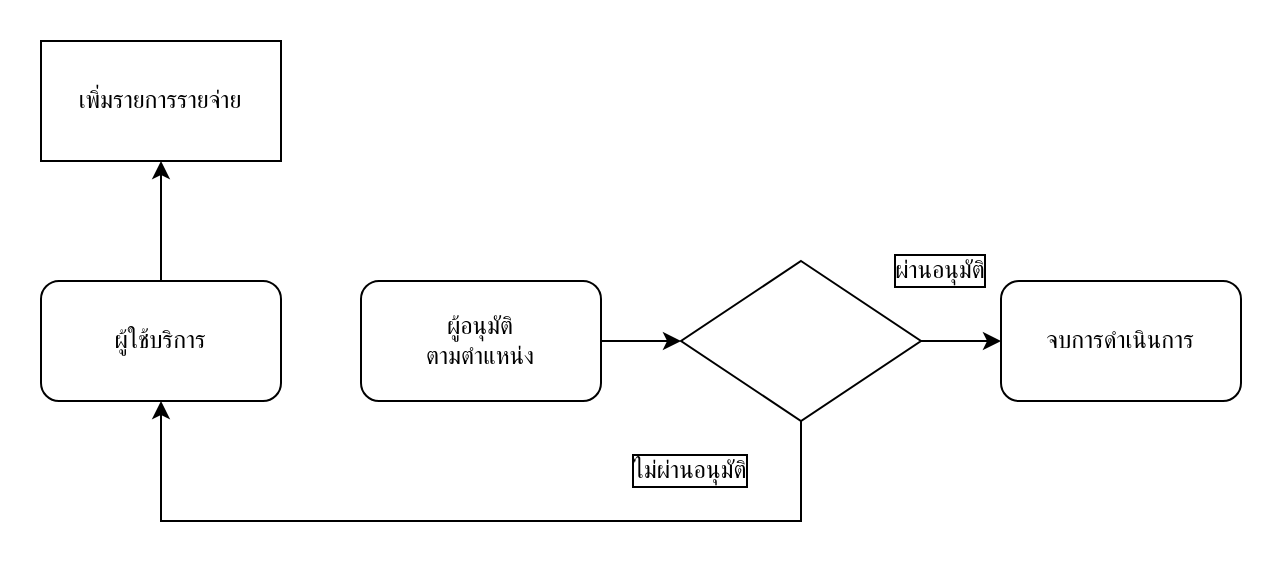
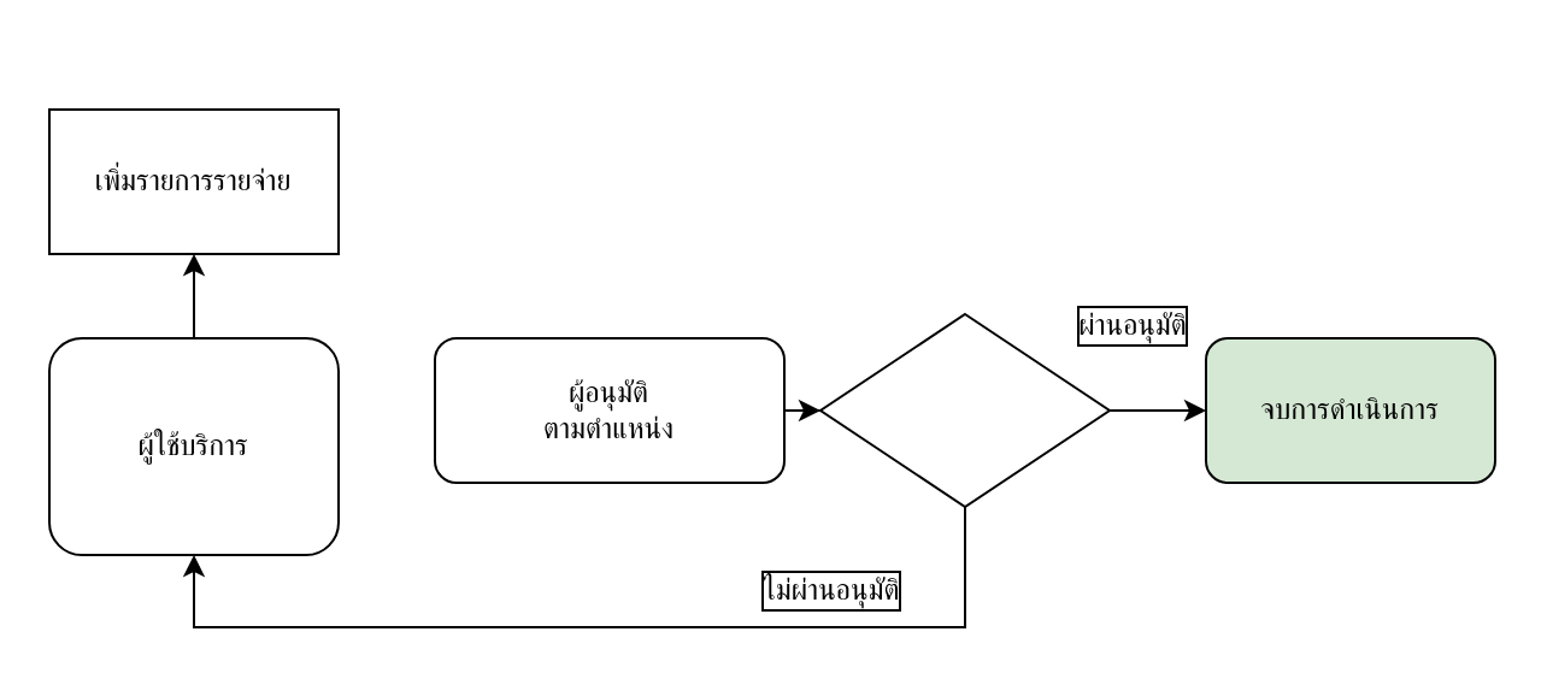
- <mxCell id="4" value="เพิ่มรายการรายจ่าย" style="rounded=0;whiteSpace=wrap;html=1;" parent="1" vertex="1"><mxGeometry x="20" y="20" width="120" height="60" as="geometry" /></mxCell>
+ <mxCell id="4" value="เพิ่มรายการรายจ่าย" style="rounded=0;whiteSpace=wrap;html=1;" parent="1" vertex="1"><mxGeometry x="20" y="45" width="120" height="60" as="geometry" /></mxCell>
- <mxCell id="3" value="ผู้ใช้บริการ" style="rounded=1;whiteSpace=wrap;html=1;" parent="1" vertex="1"><mxGeometry x="20" y="140" width="120" height="60" as="geometry" /></mxCell>
+ <mxCell id="3" value="ผู้ใช้บริการ" style="rounded=1;whiteSpace=wrap;html=1;" parent="1" vertex="1"><mxGeometry x="20" y="140" width="120" height="90" as="geometry" /></mxCell>
- <mxCell id="7" value="ผู้อนุมัติ&lt;br&gt;ตามตำแหน่ง" style="rounded=1;whiteSpace=wrap;html=1;" parent="1" vertex="1"><mxGeometry x="180" y="140" width="120" height="60" as="geometry" /></mxCell>
+ <mxCell id="7" value="ผู้อนุมัติ&lt;br&gt;ตามตำแหน่ง" style="rounded=1;whiteSpace=wrap;html=1;" parent="1" vertex="1"><mxGeometry x="180" y="140" width="145" height="60" as="geometry" /></mxCell>
- <mxCell id="11" value="จบการดำเนินการ" style="rounded=1;whiteSpace=wrap;html=1;" parent="1" vertex="1"><mxGeometry x="500" y="140" width="120" height="60" as="geometry" /></mxCell>
+ <mxCell id="11" value="จบการดำเนินการ" style="rounded=1;whiteSpace=wrap;html=1;fillColor=#d5e8d4;" parent="1" vertex="1"><mxGeometry x="500" y="140" width="120" height="60" as="geometry" /></mxCell>
- <mxCell id="12" value="ไม่ผ่านอนุมัติ" style="text;html=1;align=center;verticalAlign=middle;whiteSpace=wrap;rounded=0;labelBorderColor=default;textShadow=0;" parent="1" vertex="1"><mxGeometry x="290" y="220" width="110" height="30" as="geometry" /></mxCell>
+ <mxCell id="12" value="ไม่ผ่านอนุมัติ" style="text;html=1;align=center;verticalAlign=middle;whiteSpace=wrap;rounded=0;labelBorderColor=default;textShadow=0;" parent="1" vertex="1"><mxGeometry x="290" y="230" width="110" height="30" as="geometry" /></mxCell>
